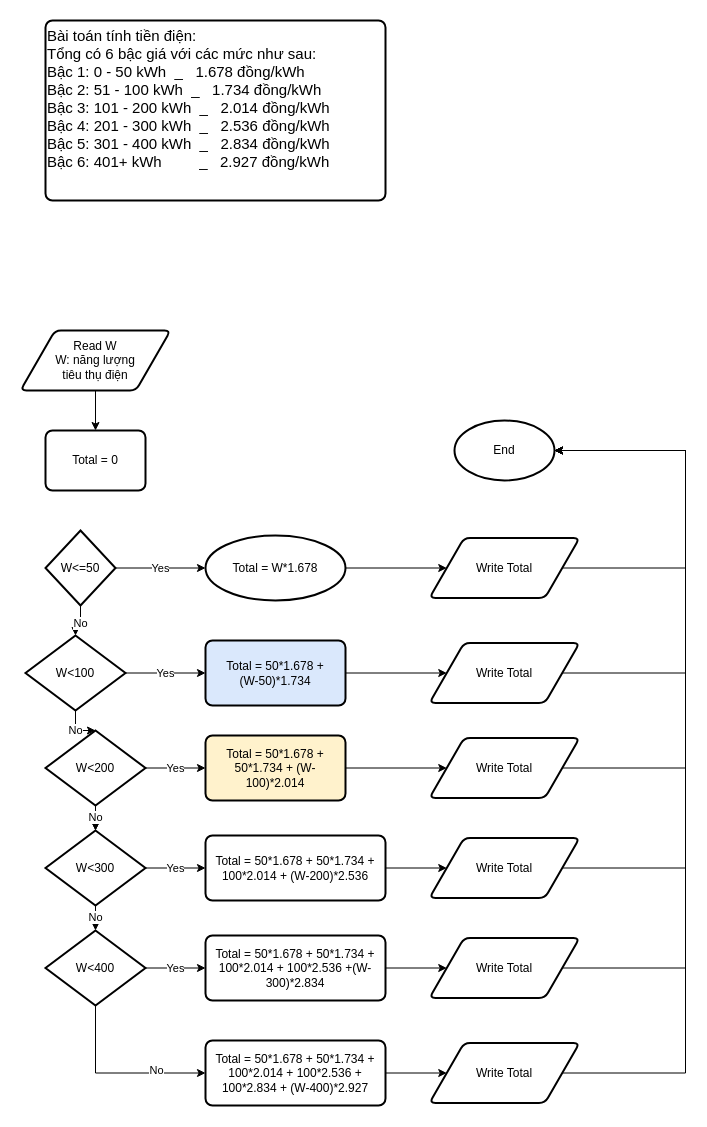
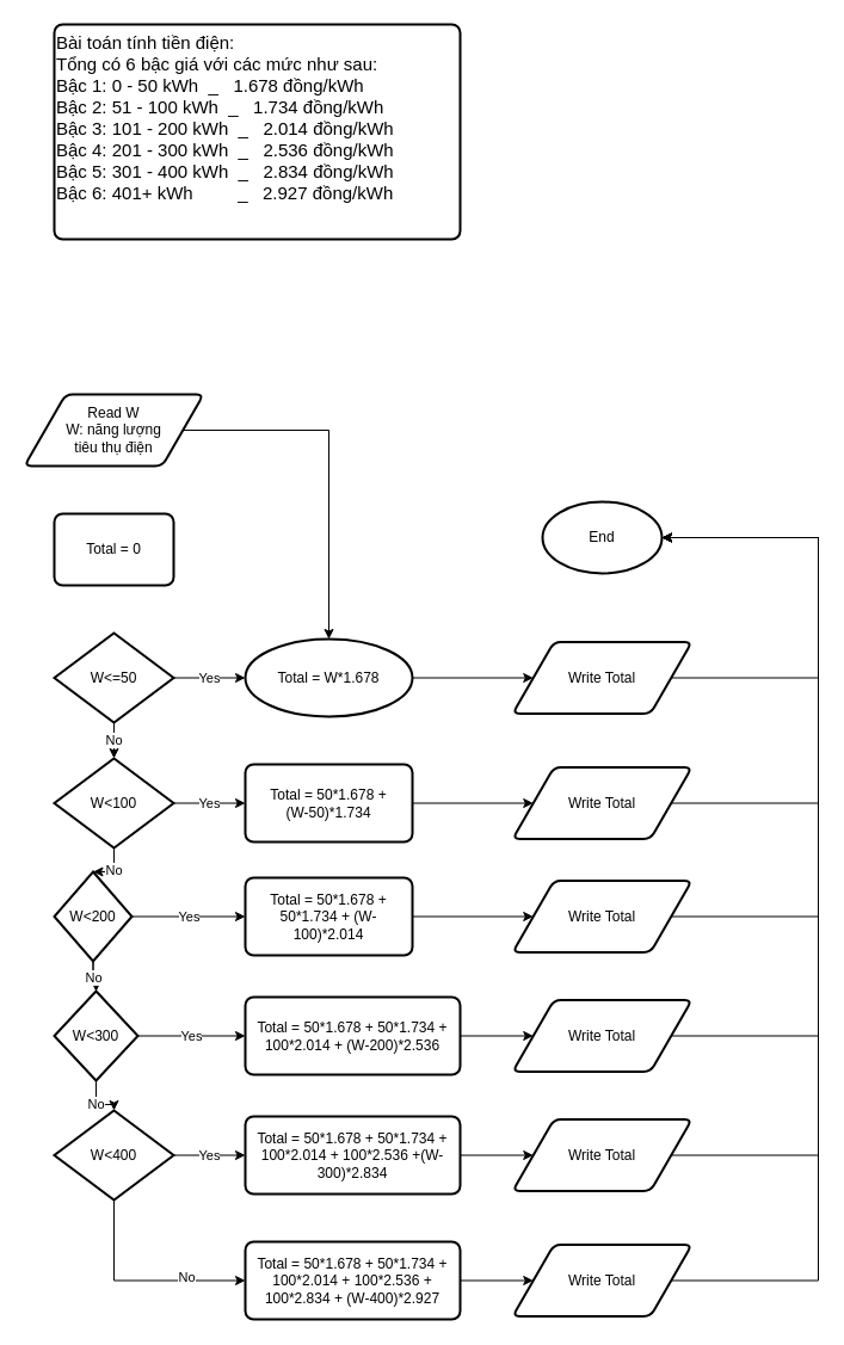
- <mxCell id="3" style="edgeStyle=orthogonalEdgeStyle;rounded=0;orthogonalLoop=1;jettySize=auto;html=1;entryX=0.5;entryY=0;entryDx=0;entryDy=0;" edge="1" parent="1" source="4" target="5"><mxGeometry relative="1" as="geometry" /></mxCell>
+ <mxCell id="3" style="edgeStyle=orthogonalEdgeStyle;rounded=0;orthogonalLoop=1;jettySize=auto;html=1;" edge="1" parent="1" source="4" target="10"><mxGeometry relative="1" as="geometry" /></mxCell>
- <mxCell id="8" value="W&amp;lt;=50" style="strokeWidth=2;html=1;shape=mxgraph.flowchart.decision;whiteSpace=wrap;" vertex="1" parent="1"><mxGeometry x="45" y="530" width="70" height="75" as="geometry" /></mxCell>
+ <mxCell id="8" value="W&amp;lt;=50" style="strokeWidth=2;html=1;shape=mxgraph.flowchart.decision;whiteSpace=wrap;" vertex="1" parent="1"><mxGeometry x="45" y="530" width="100" height="75" as="geometry" /></mxCell>
- <mxCell id="15" value="W&amp;lt;100" style="strokeWidth=2;html=1;shape=mxgraph.flowchart.decision;whiteSpace=wrap;" vertex="1" parent="1"><mxGeometry x="25" y="635" width="100" height="75" as="geometry" /></mxCell>
+ <mxCell id="15" value="W&amp;lt;100" style="strokeWidth=2;html=1;shape=mxgraph.flowchart.decision;whiteSpace=wrap;" vertex="1" parent="1"><mxGeometry x="45" y="635" width="100" height="75" as="geometry" /></mxCell>
- <mxCell id="17" value="Total = 50*1.678 + &lt;br&gt;(W-50)*1.734" style="rounded=1;whiteSpace=wrap;html=1;absoluteArcSize=1;arcSize=14;strokeWidth=2;fillColor=#dae8fc;" vertex="1" parent="1"><mxGeometry x="205" y="640" width="140" height="65" as="geometry" /></mxCell>
+ <mxCell id="17" value="Total = 50*1.678 + &lt;br&gt;(W-50)*1.734" style="rounded=1;whiteSpace=wrap;html=1;absoluteArcSize=1;arcSize=14;strokeWidth=2;" vertex="1" parent="1"><mxGeometry x="205" y="640" width="140" height="65" as="geometry" /></mxCell>
- <mxCell id="23" value="W&amp;lt;200" style="strokeWidth=2;html=1;shape=mxgraph.flowchart.decision;whiteSpace=wrap;" vertex="1" parent="1"><mxGeometry x="45" y="730" width="100" height="75" as="geometry" /></mxCell>
+ <mxCell id="23" value="W&amp;lt;200" style="strokeWidth=2;html=1;shape=mxgraph.flowchart.decision;whiteSpace=wrap;" vertex="1" parent="1"><mxGeometry x="45" y="730" width="65" height="75" as="geometry" /></mxCell>
- <mxCell id="25" value="Total = 50*1.678 + 50*1.734 + (W-100)*2.014" style="rounded=1;whiteSpace=wrap;html=1;absoluteArcSize=1;arcSize=14;strokeWidth=2;fillColor=#fff2cc;" vertex="1" parent="1"><mxGeometry x="205" y="735" width="140" height="65" as="geometry" /></mxCell>
+ <mxCell id="25" value="Total = 50*1.678 + 50*1.734 + (W-100)*2.014" style="rounded=1;whiteSpace=wrap;html=1;absoluteArcSize=1;arcSize=14;strokeWidth=2;" vertex="1" parent="1"><mxGeometry x="205" y="735" width="140" height="65" as="geometry" /></mxCell>
- <mxCell id="30" value="W&amp;lt;300" style="strokeWidth=2;html=1;shape=mxgraph.flowchart.decision;whiteSpace=wrap;" vertex="1" parent="1"><mxGeometry x="45" y="830" width="100" height="75" as="geometry" /></mxCell>
+ <mxCell id="30" value="W&amp;lt;300" style="strokeWidth=2;html=1;shape=mxgraph.flowchart.decision;whiteSpace=wrap;" vertex="1" parent="1"><mxGeometry x="45" y="830" width="70" height="75" as="geometry" /></mxCell>
